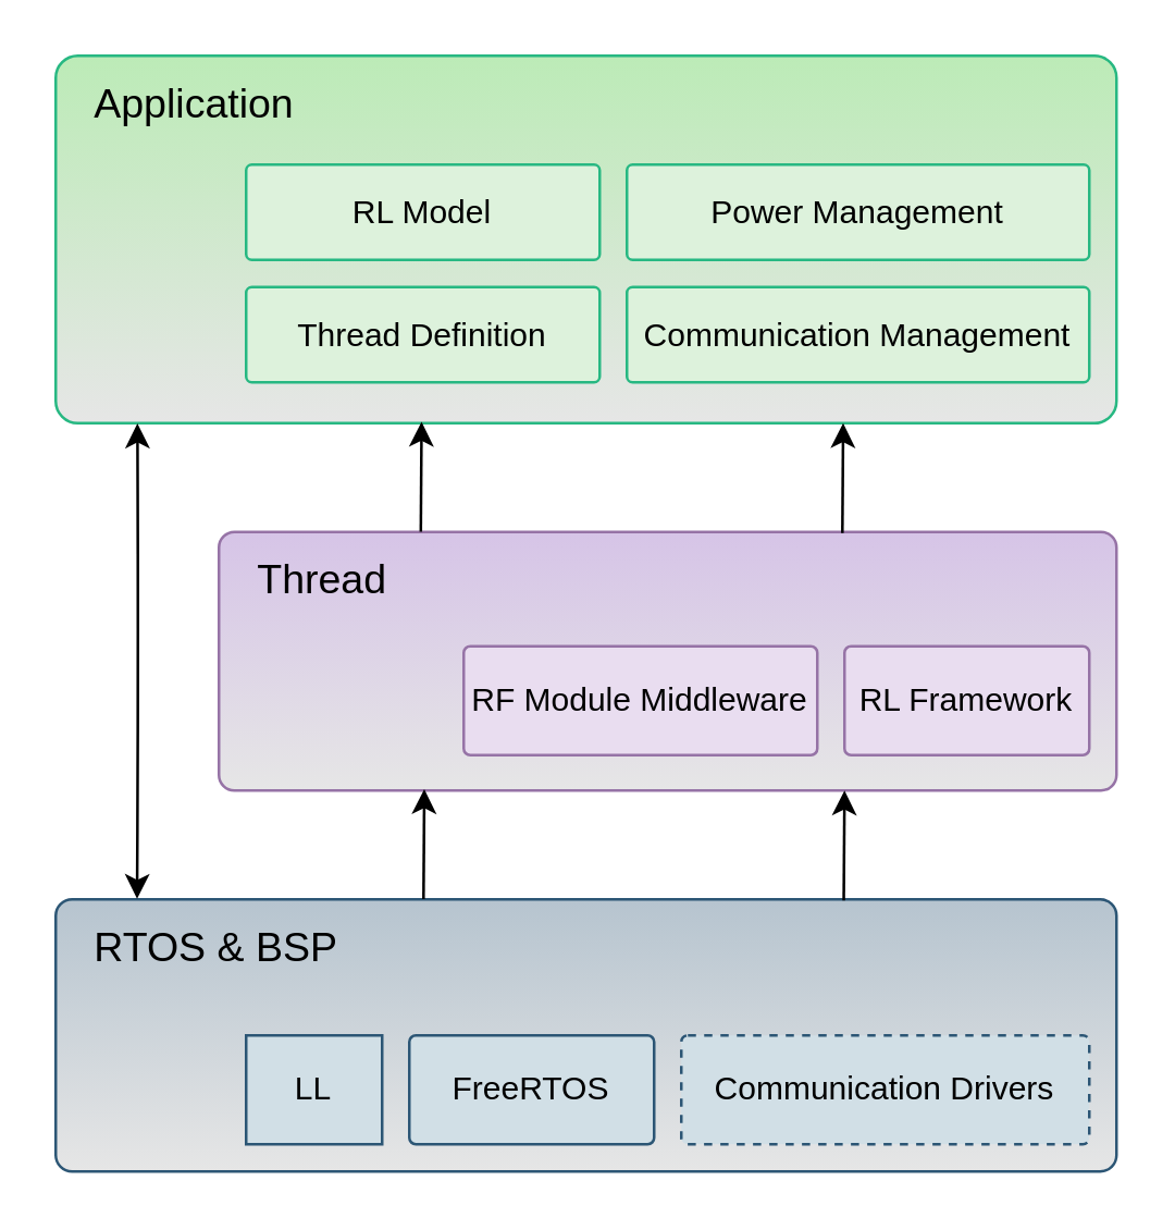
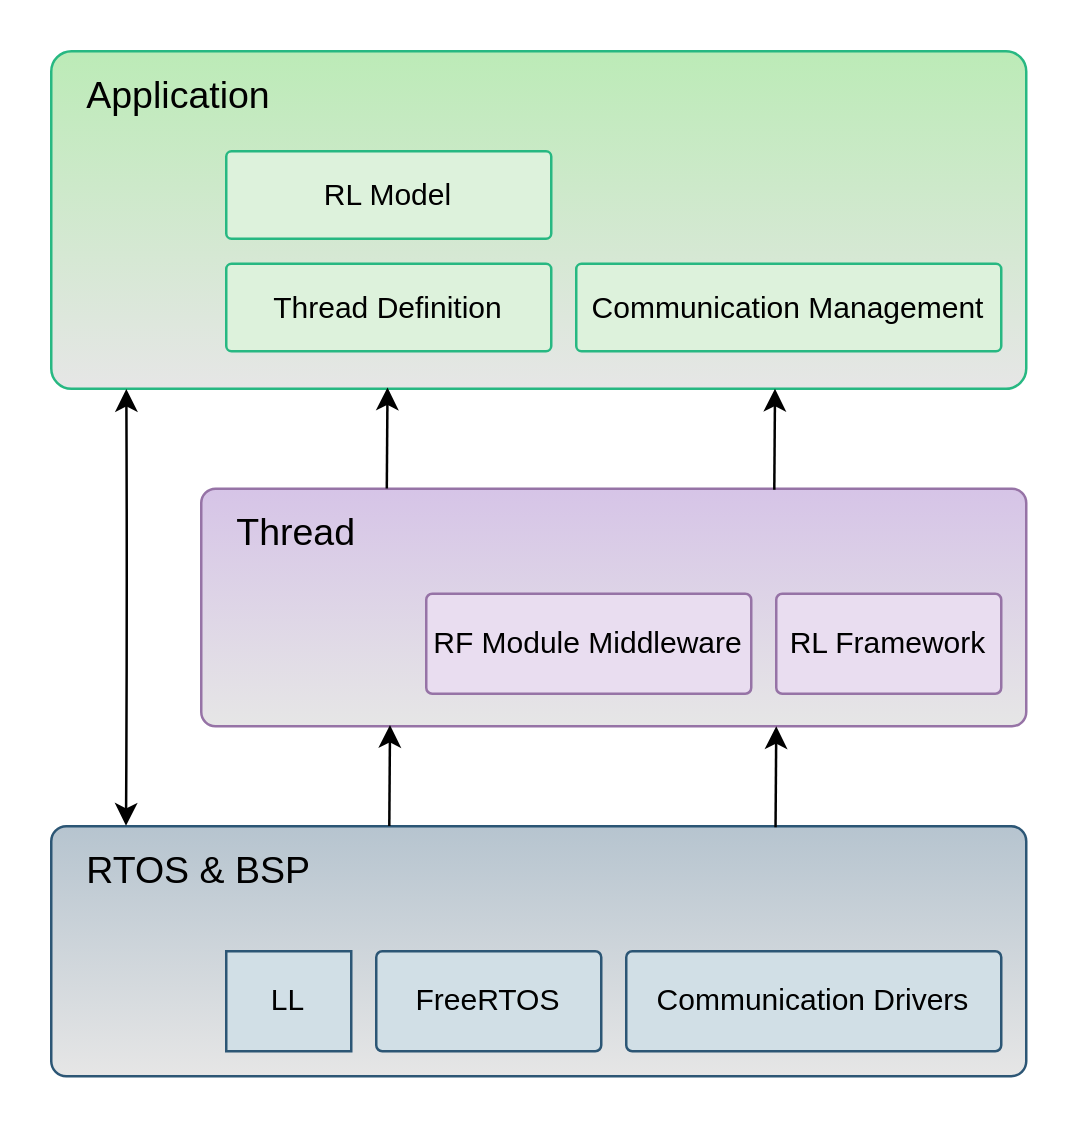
- <mxCell id="11" value="Power Management" style="rounded=1;whiteSpace=wrap;html=1;align=center;verticalAlign=middle;arcSize=6;strokeColor=#27B882;fillColor=#DDF2DC;" parent="1" vertex="1"><mxGeometry x="230" y="60" width="170" height="35" as="geometry" /></mxCell>
- <mxCell id="5" value="Communication Drivers" style="rounded=1;whiteSpace=wrap;html=1;align=center;verticalAlign=middle;arcSize=6;strokeColor=#2C5675;fillColor=#D1DFE6;dashed=1;" parent="1" vertex="1"><mxGeometry x="250" y="380" width="150" height="40" as="geometry" /></mxCell>
+ <mxCell id="5" value="Communication Drivers" style="rounded=1;whiteSpace=wrap;html=1;align=center;verticalAlign=middle;arcSize=6;strokeColor=#2C5675;fillColor=#D1DFE6;" parent="1" vertex="1"><mxGeometry x="250" y="380" width="150" height="40" as="geometry" /></mxCell>
